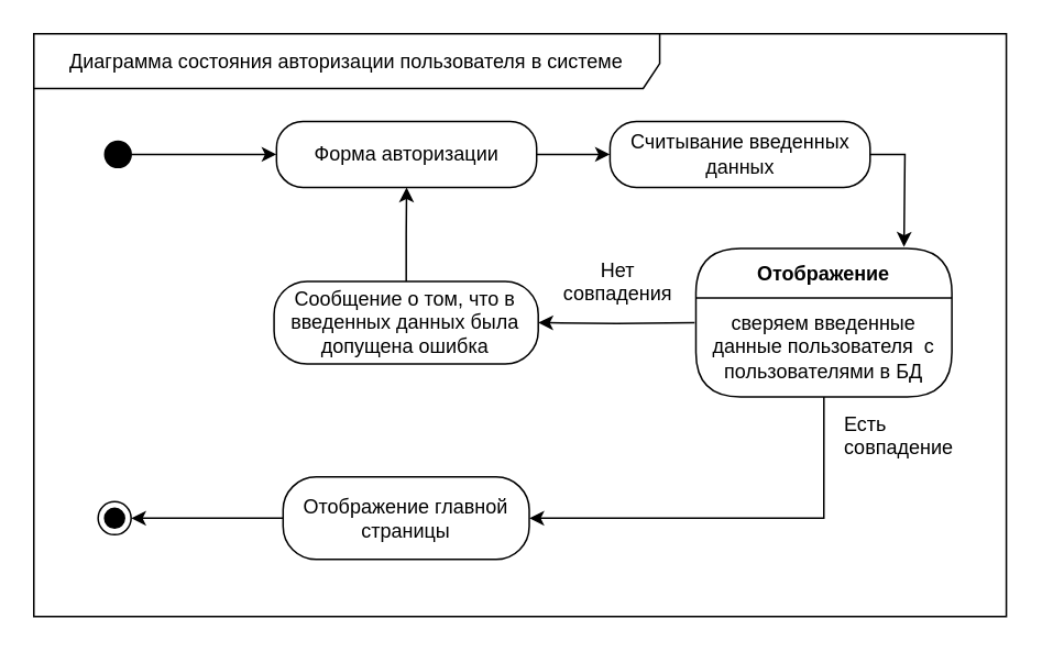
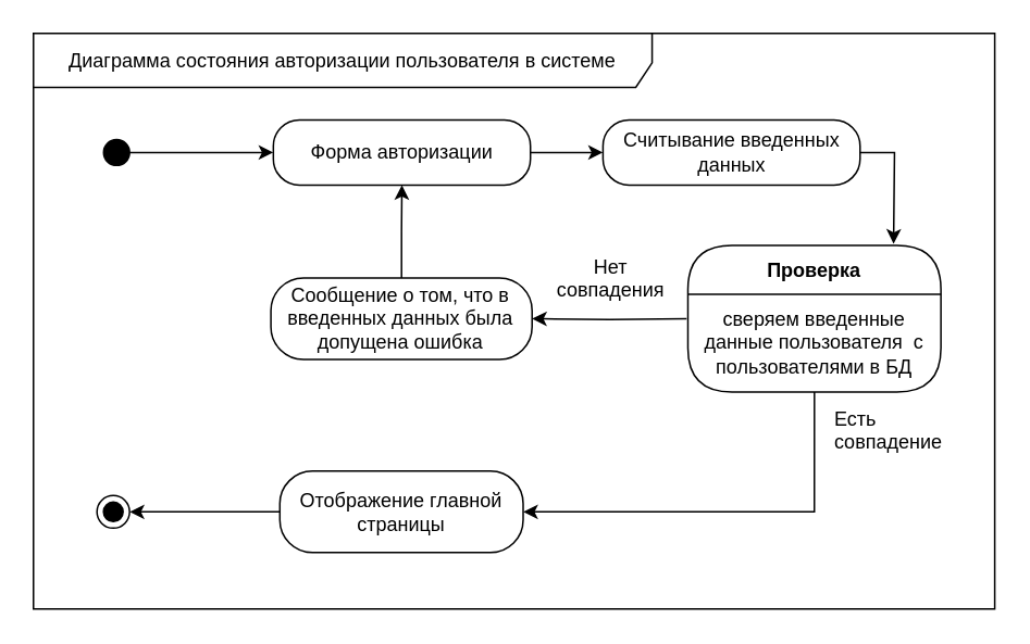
- <mxCell id="18" value="Отображение" style="swimlane;fontStyle=1;align=center;verticalAlign=middle;childLayout=stackLayout;horizontal=1;startSize=30;horizontalStack=0;resizeParent=0;resizeLast=1;container=0;fontColor=default;collapsible=0;rounded=1;arcSize=30;strokeColor=default;fillColor=none;swimlaneFillColor=none;dropTarget=0;" parent="1" vertex="1"><mxGeometry x="420.94" y="150" width="155" height="90" as="geometry" /></mxCell>
+ <mxCell id="18" value="Проверка" style="swimlane;fontStyle=1;align=center;verticalAlign=middle;childLayout=stackLayout;horizontal=1;startSize=30;horizontalStack=0;resizeParent=0;resizeLast=1;container=0;fontColor=default;collapsible=0;rounded=1;arcSize=30;strokeColor=default;fillColor=none;swimlaneFillColor=none;dropTarget=0;" parent="1" vertex="1"><mxGeometry x="420.94" y="150" width="155" height="90" as="geometry" /></mxCell>
